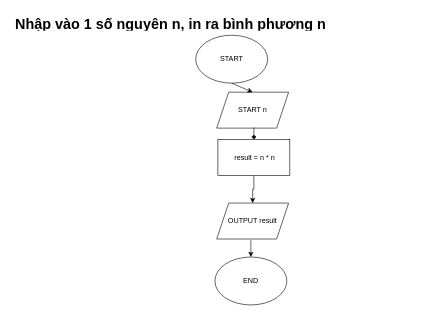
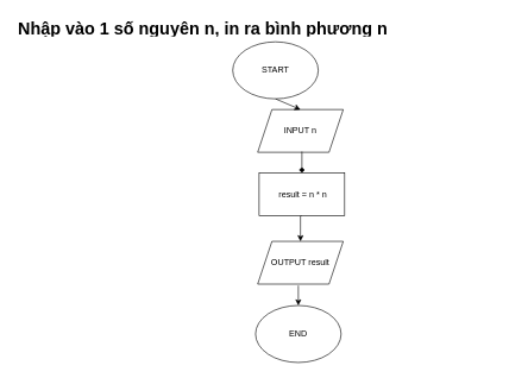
- <mxCell id="4" value="START n" style="shape=parallelogram;perimeter=parallelogramPerimeter;whiteSpace=wrap;html=1;fixedSize=1;" vertex="1" parent="1"><mxGeometry x="361" y="153" width="120" height="60" as="geometry" /></mxCell>
+ <mxCell id="4" value="INPUT n" style="shape=parallelogram;perimeter=parallelogramPerimeter;whiteSpace=wrap;html=1;fixedSize=1;" vertex="1" parent="1"><mxGeometry x="361" y="153" width="120" height="60" as="geometry" /></mxCell>
- <mxCell id="6" value="&amp;nbsp;result = n * n" style="rounded=0;whiteSpace=wrap;html=1;" vertex="1" parent="1"><mxGeometry x="363" y="232" width="120" height="60" as="geometry" /></mxCell>
+ <mxCell id="6" value="&amp;nbsp;result = n * n" style="rounded=0;whiteSpace=wrap;html=1;" vertex="1" parent="1"><mxGeometry x="363" y="242" width="120" height="60" as="geometry" /></mxCell>
